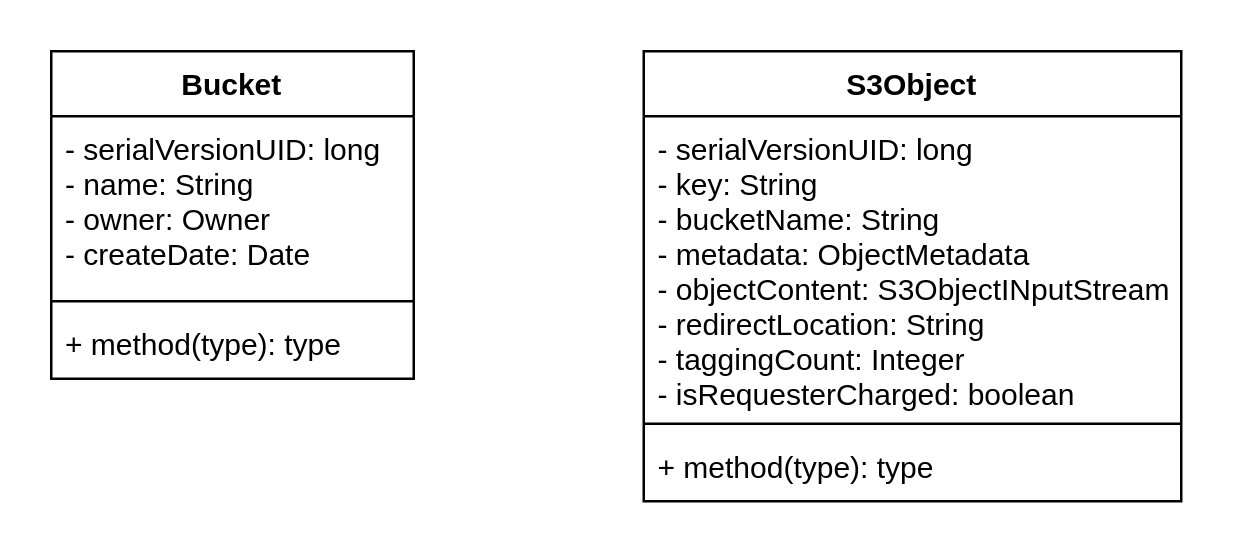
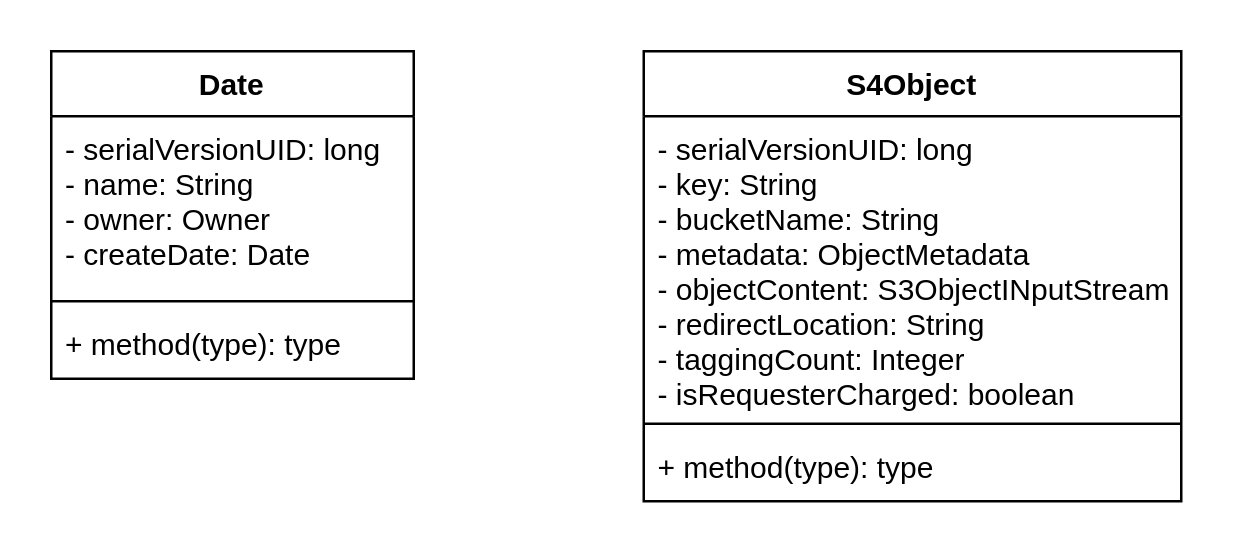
- <mxCell id="2" value="Bucket" style="swimlane;fontStyle=1;align=center;verticalAlign=top;childLayout=stackLayout;horizontal=1;startSize=26;horizontalStack=0;resizeParent=1;resizeParentMax=0;resizeLast=0;collapsible=1;marginBottom=0;" vertex="1" parent="1"><mxGeometry x="20" y="20" width="145" height="131" as="geometry" /></mxCell>
+ <mxCell id="2" value="Date" style="swimlane;fontStyle=1;align=center;verticalAlign=top;childLayout=stackLayout;horizontal=1;startSize=26;horizontalStack=0;resizeParent=1;resizeParentMax=0;resizeLast=0;collapsible=1;marginBottom=0;" vertex="1" parent="1"><mxGeometry x="20" y="20" width="145" height="131" as="geometry" /></mxCell>
- <mxCell id="6" value="S3Object" style="swimlane;fontStyle=1;align=center;verticalAlign=top;childLayout=stackLayout;horizontal=1;startSize=26;horizontalStack=0;resizeParent=1;resizeParentMax=0;resizeLast=0;collapsible=1;marginBottom=0;" vertex="1" parent="1"><mxGeometry x="257" y="20" width="215" height="180" as="geometry" /></mxCell>
+ <mxCell id="6" value="S4Object" style="swimlane;fontStyle=1;align=center;verticalAlign=top;childLayout=stackLayout;horizontal=1;startSize=26;horizontalStack=0;resizeParent=1;resizeParentMax=0;resizeLast=0;collapsible=1;marginBottom=0;" vertex="1" parent="1"><mxGeometry x="257" y="20" width="215" height="180" as="geometry" /></mxCell>
